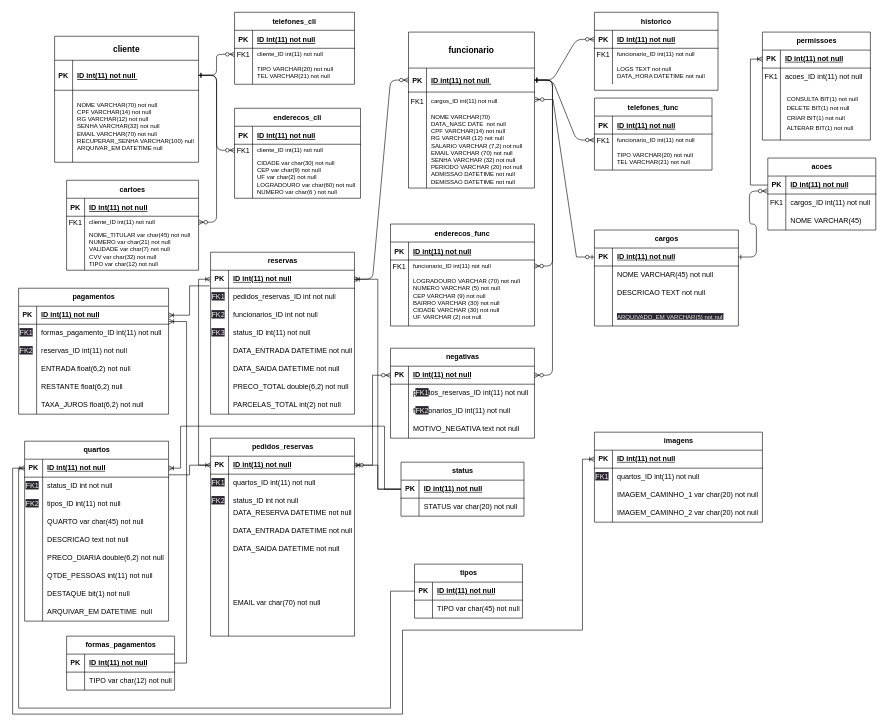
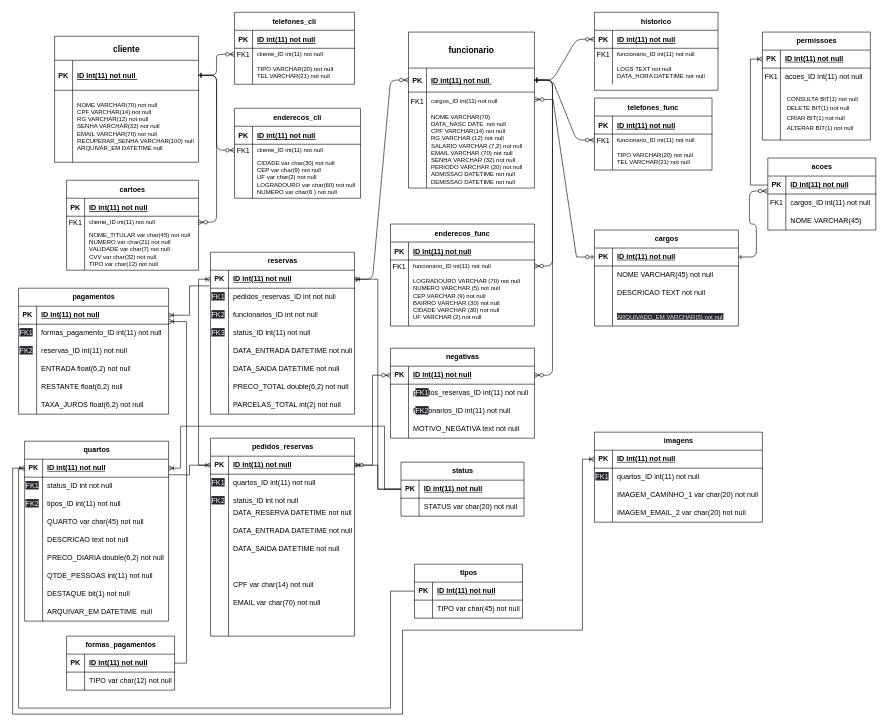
- <mxCell id="226" value="IMAGEM_CAMINHO_2 var char(20) not null" style="shape=partialRectangle;connectable=0;fillColor=none;top=0;left=0;bottom=0;right=0;align=left;spacingLeft=6;overflow=hidden;whiteSpace=wrap;html=1;" vertex="1" parent="224"><mxGeometry x="30" width="250" height="30" as="geometry"><mxRectangle width="250" height="30" as="alternateBounds" /></mxGeometry></mxCell>
+ <mxCell id="226" value="IMAGEM_EMAIL_2 var char(20) not null" style="shape=partialRectangle;connectable=0;fillColor=none;top=0;left=0;bottom=0;right=0;align=left;spacingLeft=6;overflow=hidden;whiteSpace=wrap;html=1;" vertex="1" parent="224"><mxGeometry x="30" width="250" height="30" as="geometry"><mxRectangle width="250" height="30" as="alternateBounds" /></mxGeometry></mxCell>
+ <mxCell id="268" value="CPF var char(14) not null" style="shape=partialRectangle;connectable=0;fillColor=none;top=0;left=0;bottom=0;right=0;align=left;spacingLeft=6;overflow=hidden;whiteSpace=wrap;html=1;" vertex="1" parent="1"><mxGeometry x="380" y="960" width="210" height="30" as="geometry"><mxRectangle width="150" height="30" as="alternateBounds" /></mxGeometry></mxCell>
